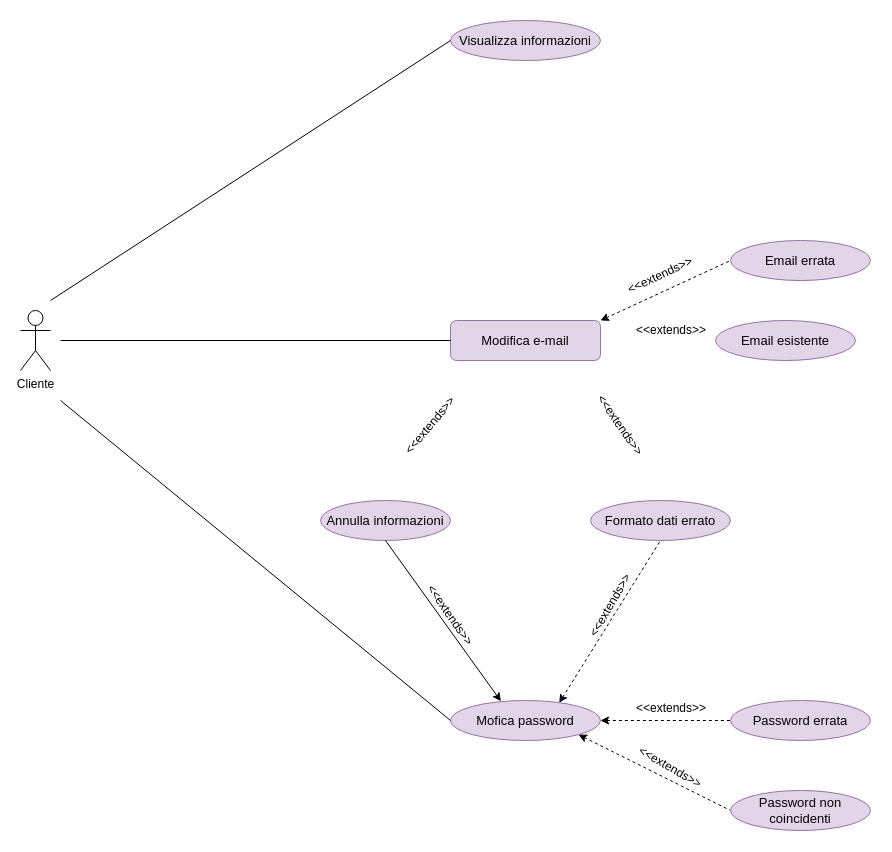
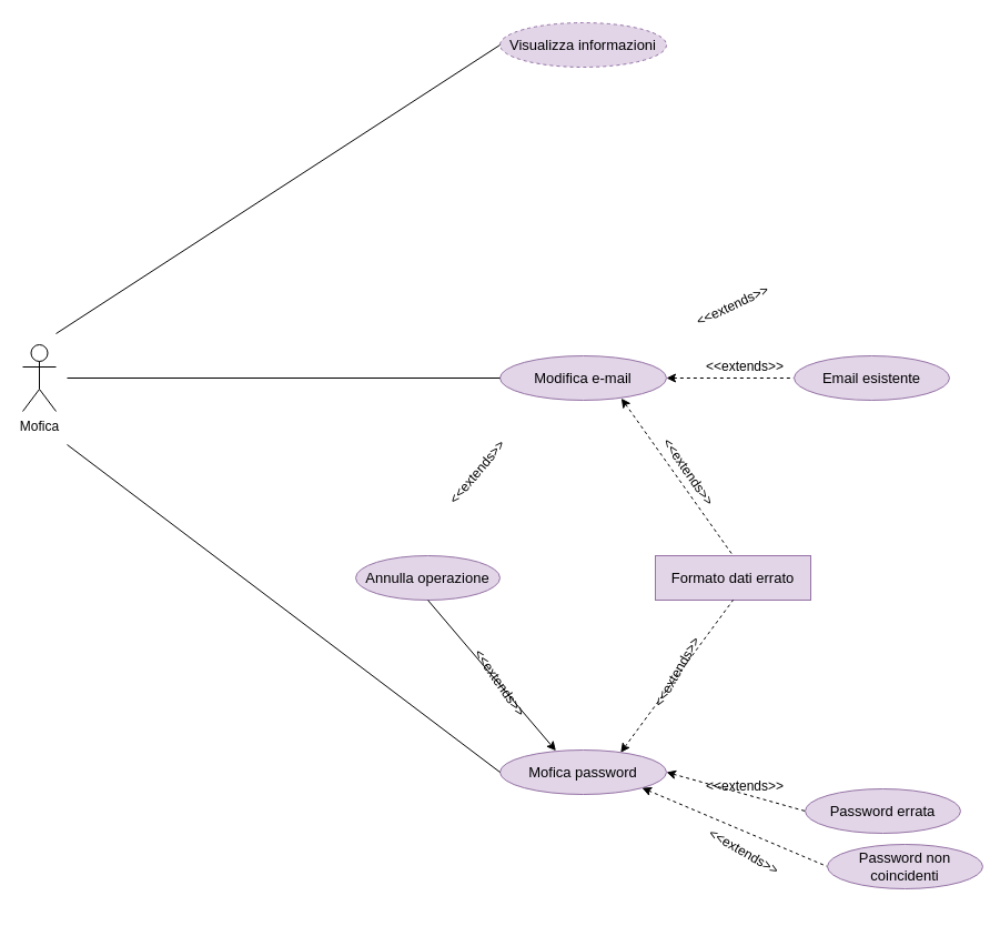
- <mxCell id="4" value="&lt;font style=&quot;font-size: 13px&quot;&gt;Visualizza informazioni&lt;/font&gt;" style="ellipse;whiteSpace=wrap;html=1;fillColor=#e1d5e7;strokeColor=#9673a6;" parent="1" vertex="1"><mxGeometry x="450" y="20" width="150" height="40" as="geometry" /></mxCell>
+ <mxCell id="4" value="&lt;font style=&quot;font-size: 13px&quot;&gt;Visualizza informazioni&lt;/font&gt;" style="ellipse;whiteSpace=wrap;html=1;fillColor=#e1d5e7;strokeColor=#9673a6;dashed=1;" parent="1" vertex="1"><mxGeometry x="450" y="20" width="150" height="40" as="geometry" /></mxCell>
- <mxCell id="18" value="&lt;font style=&quot;font-size: 13px&quot;&gt;Email errata&lt;/font&gt;" style="ellipse;whiteSpace=wrap;html=1;fillColor=#e1d5e7;strokeColor=#9673a6;" vertex="1" parent="1"><mxGeometry x="730" y="240" width="140" height="40" as="geometry" /></mxCell>
- <mxCell id="17" value="" style="endArrow=none;dashed=1;html=1;rounded=0;fontSize=9;jumpStyle=none;startArrow=classic;startFill=1;exitX=1;exitY=0;exitDx=0;exitDy=0;entryX=0;entryY=0.5;entryDx=0;entryDy=0;" edge="1" parent="1" source="3" target="18"><mxGeometry width="50" height="50" relative="1" as="geometry"><mxPoint x="573.718" y="235.774" as="sourcePoint" /><mxPoint x="706" y="180" as="targetPoint" /></mxGeometry></mxCell>
- <mxCell id="3" value="&lt;font style=&quot;font-size: 13px&quot;&gt;Modifica e-mail&lt;/font&gt;" style="whiteSpace=wrap;html=1;fillColor=#e1d5e7;strokeColor=#9673a6;rounded=1;" parent="1" vertex="1"><mxGeometry x="450" y="320" width="150" height="40" as="geometry" /></mxCell>
+ <mxCell id="3" value="&lt;font style=&quot;font-size: 13px&quot;&gt;Modifica e-mail&lt;/font&gt;" style="ellipse;whiteSpace=wrap;html=1;fillColor=#e1d5e7;strokeColor=#9673a6;" parent="1" vertex="1"><mxGeometry x="450" y="320" width="150" height="40" as="geometry" /></mxCell>
+ <mxCell id="10" value="" style="endArrow=none;dashed=1;html=1;rounded=0;fontSize=9;jumpStyle=none;startArrow=classic;startFill=1;exitX=1;exitY=0.5;exitDx=0;exitDy=0;entryX=0;entryY=0.5;entryDx=0;entryDy=0;" edge="1" parent="1" source="3" target="11"><mxGeometry width="50" height="50" relative="1" as="geometry"><mxPoint x="596" y="250" as="sourcePoint" /><mxPoint x="706" y="250" as="targetPoint" /></mxGeometry></mxCell>
- <mxCell id="2" value="Cliente&lt;br&gt;" style="shape=umlActor;verticalLabelPosition=bottom;verticalAlign=top;html=1;outlineConnect=0;" parent="1" vertex="1"><mxGeometry x="20" y="310" width="30" height="60" as="geometry" /></mxCell>
+ <mxCell id="2" value="Mofica&lt;br&gt;" style="shape=umlActor;verticalLabelPosition=bottom;verticalAlign=top;html=1;outlineConnect=0;" parent="1" vertex="1"><mxGeometry x="20" y="310" width="30" height="60" as="geometry" /></mxCell>
+ <mxCell id="24" value="" style="endArrow=none;dashed=1;html=1;rounded=0;fontSize=9;jumpStyle=none;startArrow=classic;startFill=1;entryX=0.5;entryY=0;entryDx=0;entryDy=0;exitX=0.729;exitY=0.957;exitDx=0;exitDy=0;exitPerimeter=0;" edge="1" parent="1" source="3" target="7"><mxGeometry width="50" height="50" relative="1" as="geometry"><mxPoint x="560" y="360" as="sourcePoint" /><mxPoint x="600" y="510" as="targetPoint" /></mxGeometry></mxCell>
- <mxCell id="14" value="&lt;font style=&quot;font-size: 13px&quot;&gt;Annulla informazioni&lt;/font&gt;" style="ellipse;whiteSpace=wrap;html=1;fillColor=#e1d5e7;strokeColor=#9673a6;" vertex="1" parent="1"><mxGeometry x="320" y="500" width="130" height="40" as="geometry" /></mxCell>
+ <mxCell id="14" value="&lt;font style=&quot;font-size: 13px&quot;&gt;Annulla operazione&lt;/font&gt;" style="ellipse;whiteSpace=wrap;html=1;fillColor=#e1d5e7;strokeColor=#9673a6;" vertex="1" parent="1"><mxGeometry x="320" y="500" width="130" height="40" as="geometry" /></mxCell>
- <mxCell id="7" value="&lt;font style=&quot;font-size: 13px&quot;&gt;Formato dati errato&lt;/font&gt;" style="ellipse;whiteSpace=wrap;html=1;fillColor=#e1d5e7;strokeColor=#9673a6;" parent="1" vertex="1"><mxGeometry x="590" y="500" width="140" height="40" as="geometry" /></mxCell>
+ <mxCell id="7" value="&lt;font style=&quot;font-size: 13px&quot;&gt;Formato dati errato&lt;/font&gt;" style="whiteSpace=wrap;html=1;fillColor=#e1d5e7;strokeColor=#9673a6;rounded=0;" parent="1" vertex="1"><mxGeometry x="590" y="500" width="140" height="40" as="geometry" /></mxCell>
- <mxCell id="8" value="&lt;font style=&quot;font-size: 13px&quot;&gt;Mofica password&lt;/font&gt;" style="ellipse;whiteSpace=wrap;html=1;fillColor=#e1d5e7;strokeColor=#9673a6;" vertex="1" parent="1"><mxGeometry x="450" y="700" width="150" height="40" as="geometry" /></mxCell>
+ <mxCell id="8" value="&lt;font style=&quot;font-size: 13px&quot;&gt;Mofica password&lt;/font&gt;" style="ellipse;whiteSpace=wrap;html=1;fillColor=#e1d5e7;strokeColor=#9673a6;" vertex="1" parent="1"><mxGeometry x="450" y="675" width="150" height="40" as="geometry" /></mxCell>
- <mxCell id="12" value="&lt;font style=&quot;font-size: 13px&quot;&gt;Password errata&lt;/font&gt;" style="ellipse;whiteSpace=wrap;html=1;fillColor=#e1d5e7;strokeColor=#9673a6;" vertex="1" parent="1"><mxGeometry x="730" y="700" width="140" height="40" as="geometry" /></mxCell>
+ <mxCell id="12" value="&lt;font style=&quot;font-size: 13px&quot;&gt;Password errata&lt;/font&gt;" style="ellipse;whiteSpace=wrap;html=1;fillColor=#e1d5e7;strokeColor=#9673a6;" vertex="1" parent="1"><mxGeometry x="725" y="710" width="140" height="40" as="geometry" /></mxCell>
- <mxCell id="16" value="&lt;font style=&quot;font-size: 13px&quot;&gt;Password non coincidenti&lt;/font&gt;" style="ellipse;whiteSpace=wrap;html=1;fillColor=#e1d5e7;strokeColor=#9673a6;" vertex="1" parent="1"><mxGeometry x="730" y="790" width="140" height="40" as="geometry" /></mxCell>
+ <mxCell id="16" value="&lt;font style=&quot;font-size: 13px&quot;&gt;Password non coincidenti&lt;/font&gt;" style="ellipse;whiteSpace=wrap;html=1;fillColor=#e1d5e7;strokeColor=#9673a6;" vertex="1" parent="1"><mxGeometry x="745" y="760" width="140" height="40" as="geometry" /></mxCell>
